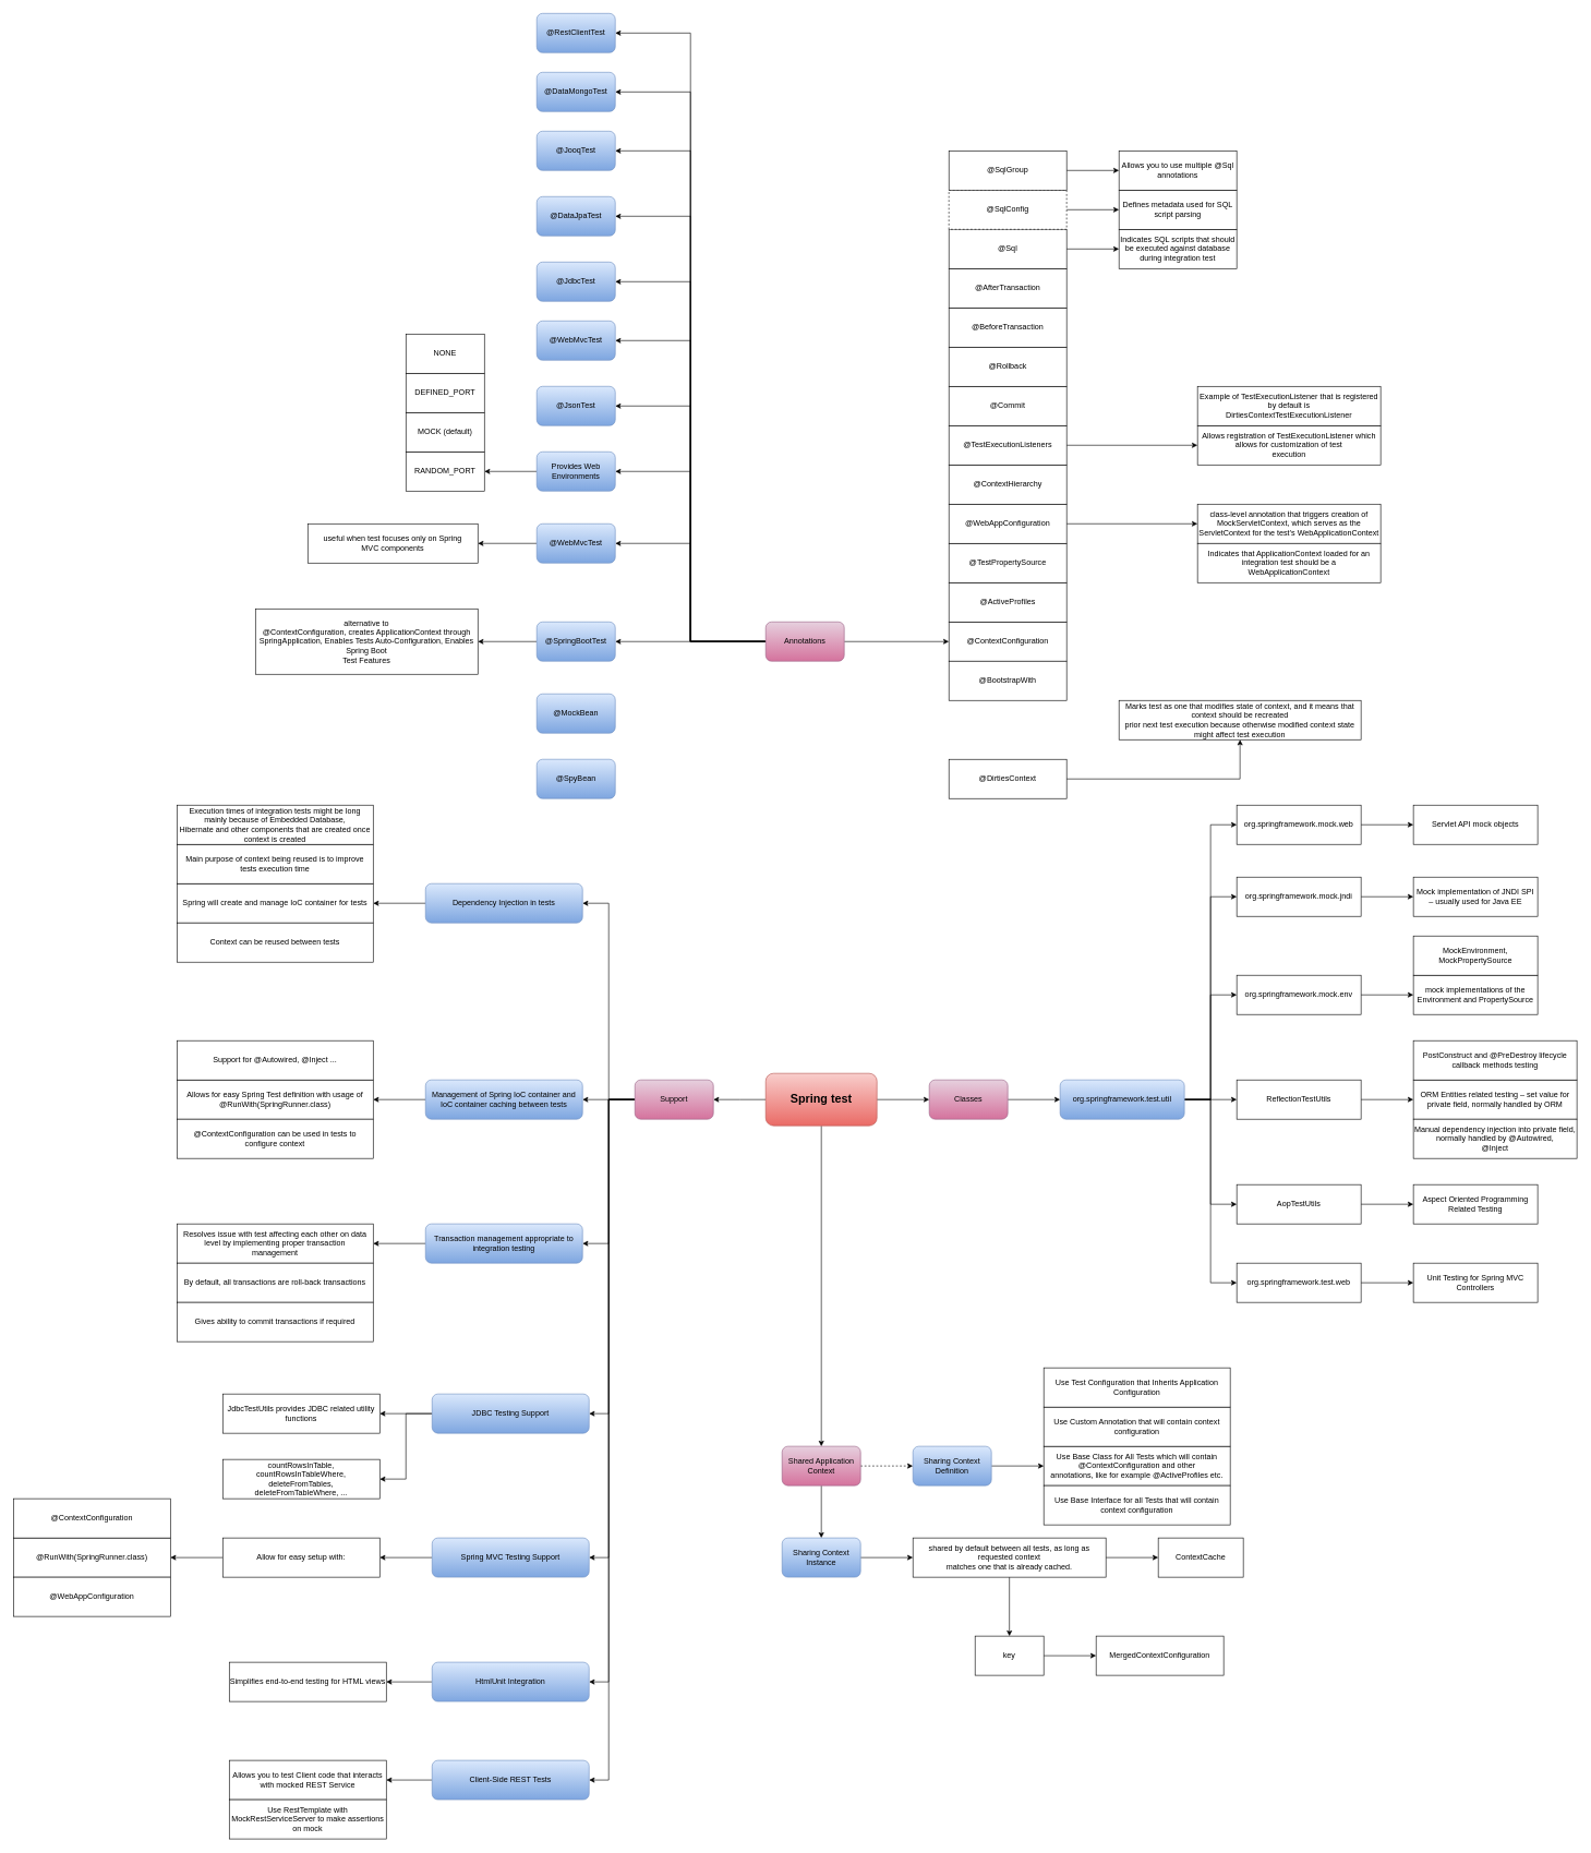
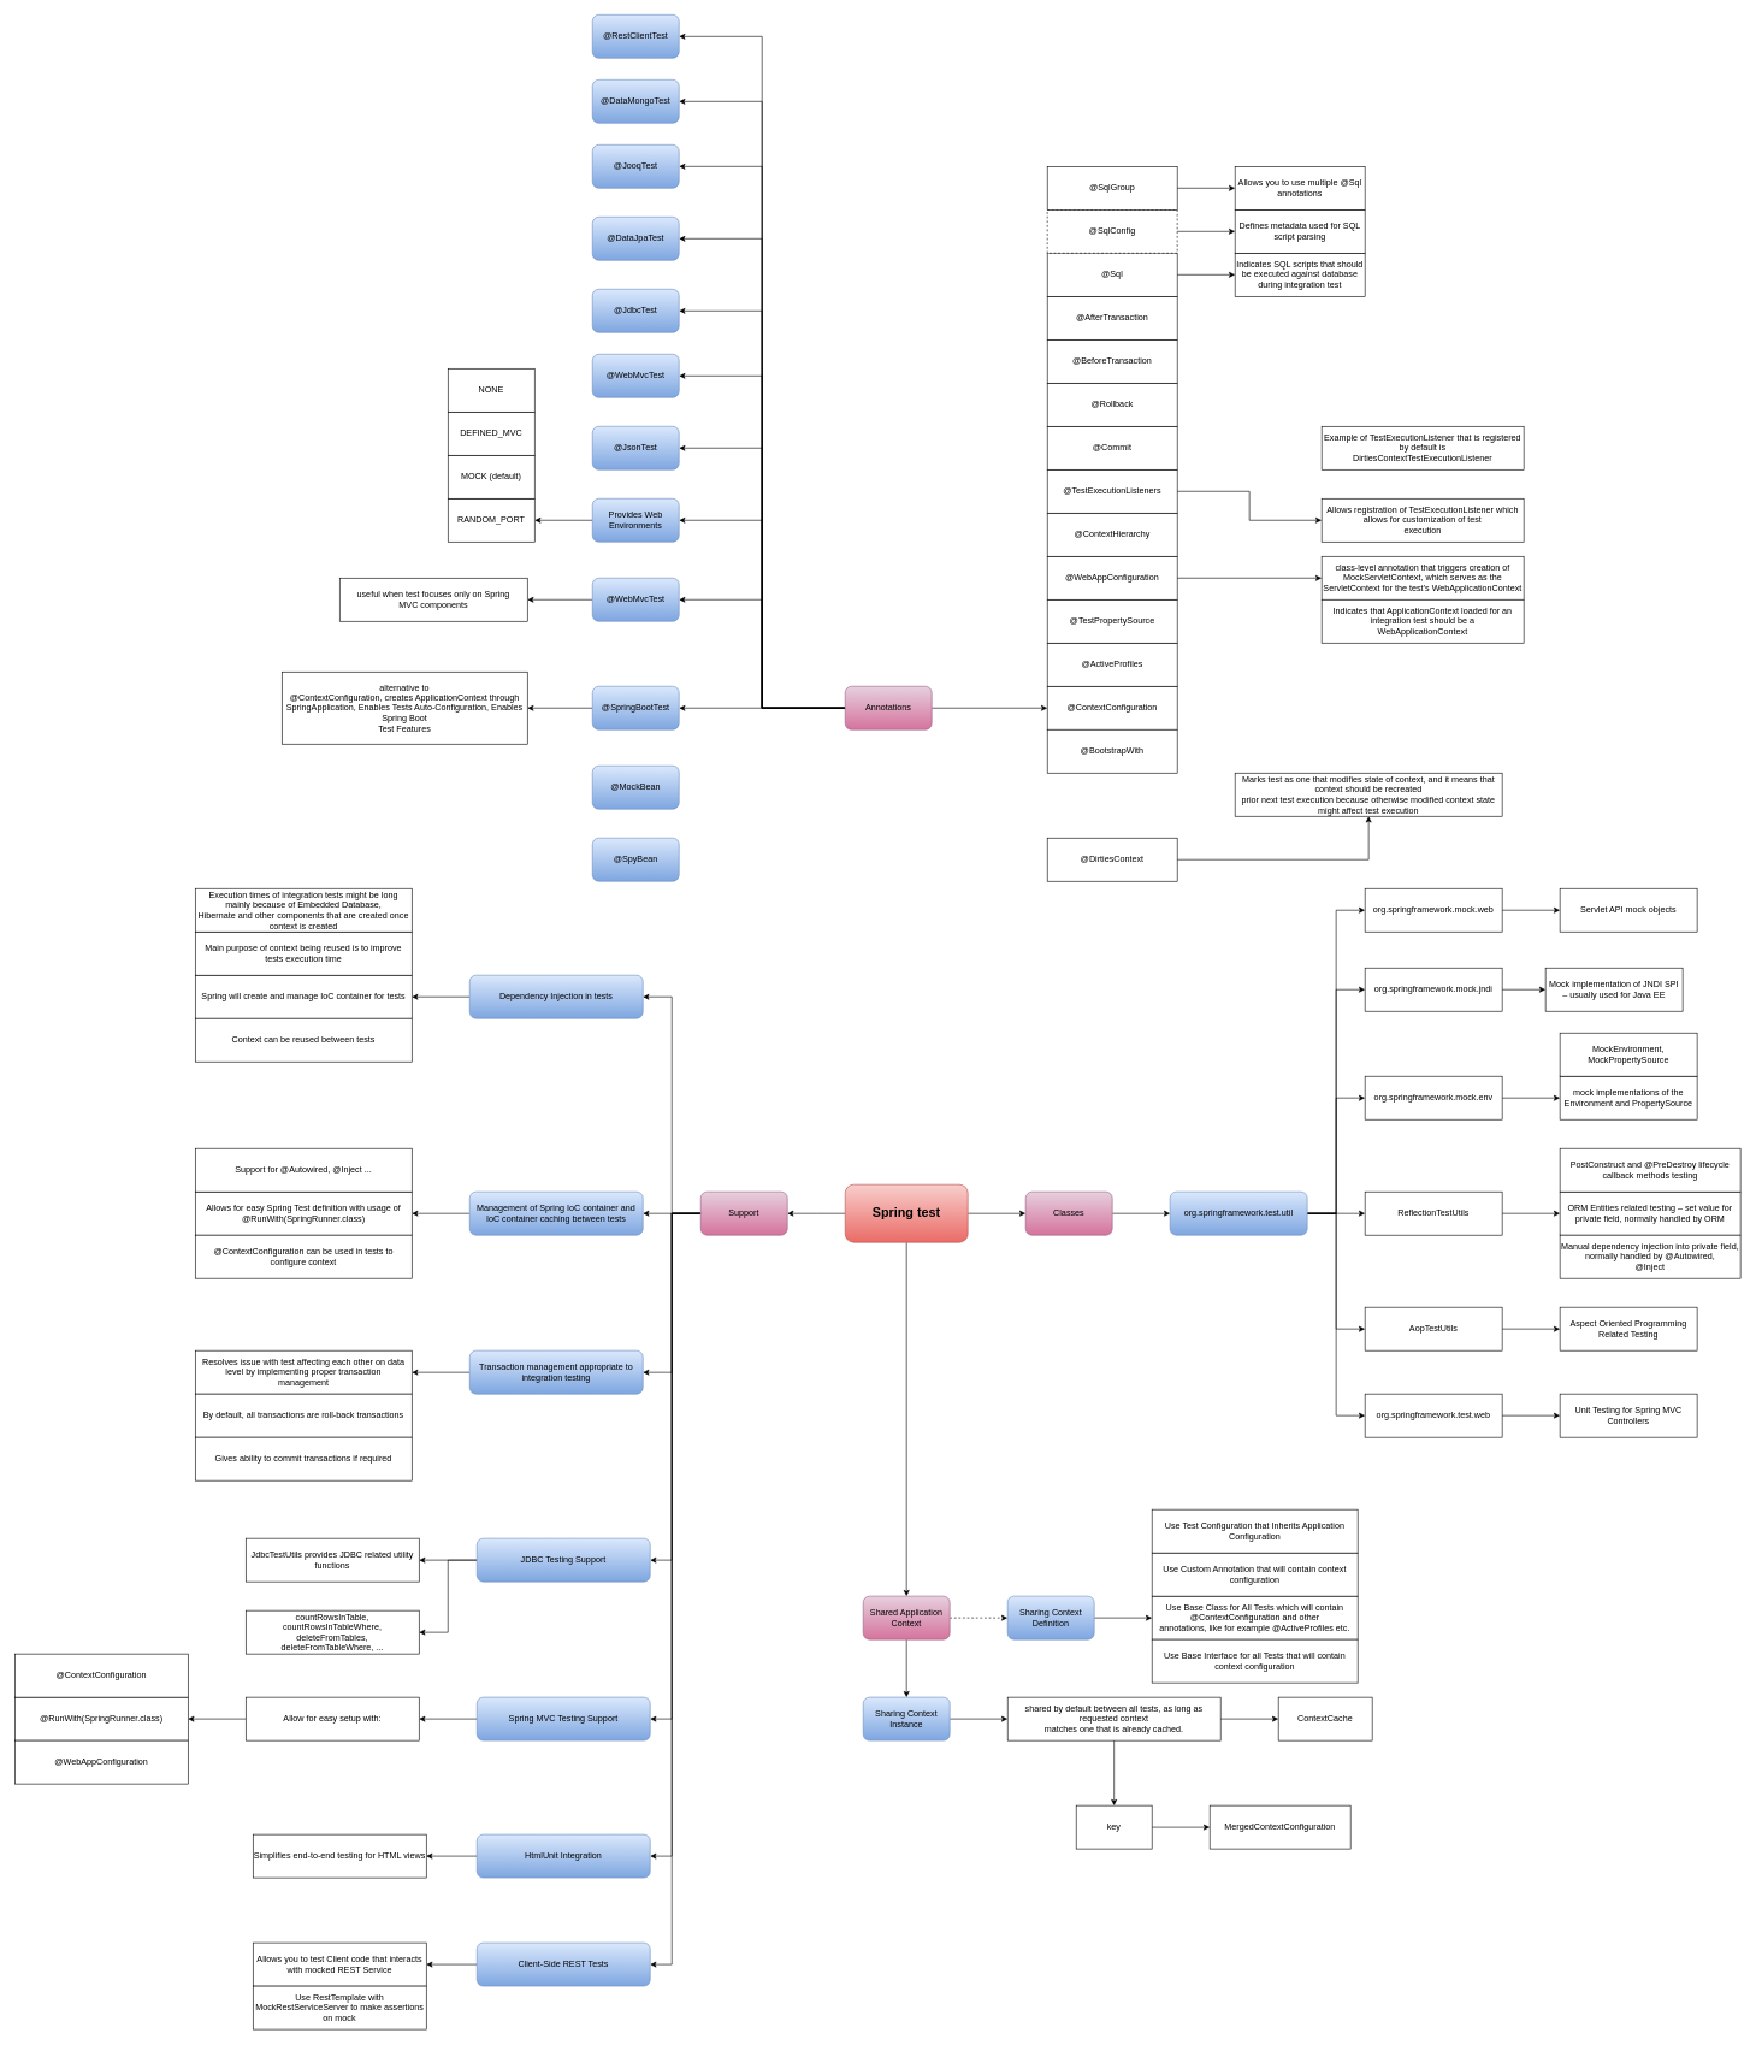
- <mxCell id="150" value="DEFINED_PORT" style="rounded=0;whiteSpace=wrap;html=1;" vertex="1" parent="1"><mxGeometry x="620" y="570" width="120" height="60" as="geometry" /></mxCell>
+ <mxCell id="150" value="DEFINED_MVC" style="rounded=0;whiteSpace=wrap;html=1;" vertex="1" parent="1"><mxGeometry x="620" y="570" width="120" height="60" as="geometry" /></mxCell>
- <mxCell id="116" value="Allows registration of TestExecutionListener which allows for customization of test&#10;execution" style="rounded=0;whiteSpace=wrap;html=1;" vertex="1" parent="1"><mxGeometry x="1830" y="650" width="280" height="60" as="geometry" /></mxCell>
+ <mxCell id="116" value="Allows registration of TestExecutionListener which allows for customization of test&#10;execution" style="rounded=0;whiteSpace=wrap;html=1;" vertex="1" parent="1"><mxGeometry x="1830" y="690" width="280" height="60" as="geometry" /></mxCell>
- <mxCell id="32" value="Mock implementation of JNDI SPI – usually used for Java EE" style="rounded=0;whiteSpace=wrap;html=1;" vertex="1" parent="1"><mxGeometry x="2160" y="1340" width="190" height="60" as="geometry" /></mxCell>
+ <mxCell id="32" value="Mock implementation of JNDI SPI – usually used for Java EE" style="rounded=0;whiteSpace=wrap;html=1;" vertex="1" parent="1"><mxGeometry x="2140" y="1340" width="190" height="60" as="geometry" /></mxCell>
